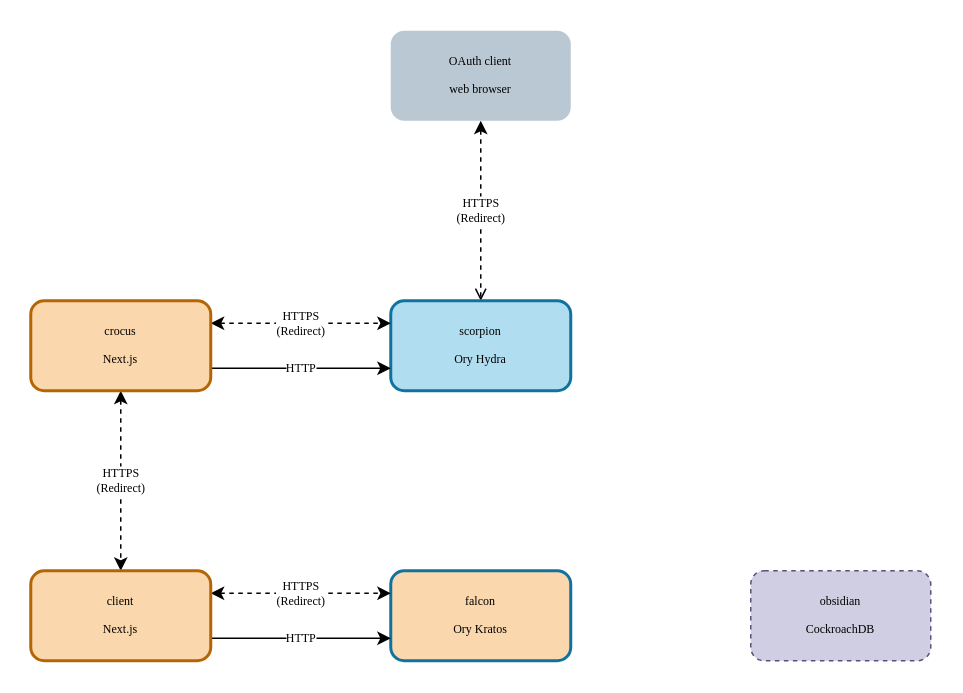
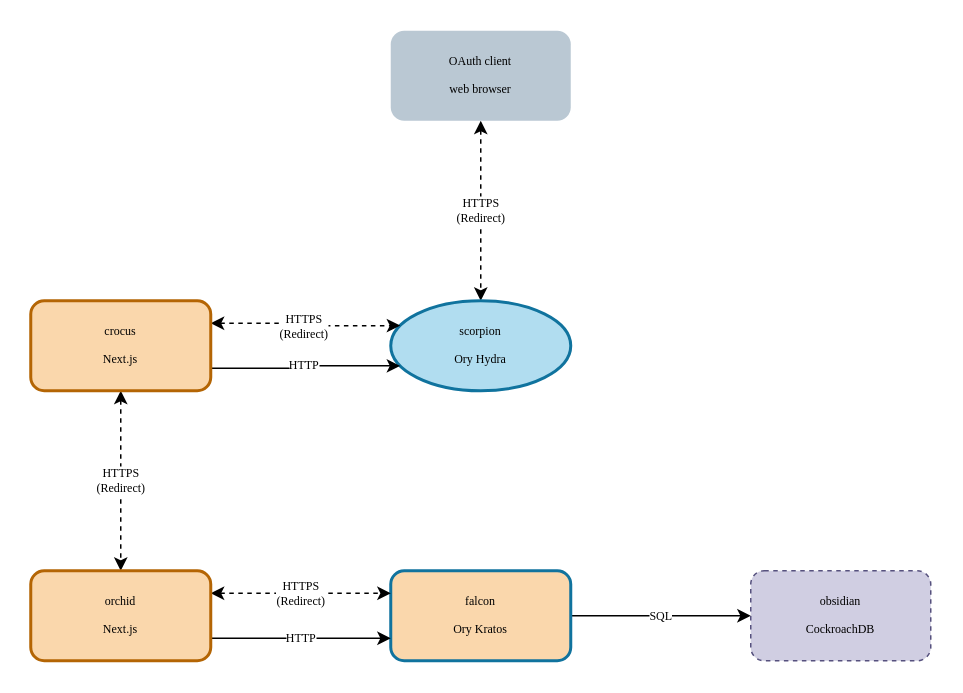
- <mxCell id="2" value="&lt;div&gt;HTTPS&lt;/div&gt;&lt;div&gt;(Redirect)&lt;/div&gt;" style="edgeStyle=orthogonalEdgeStyle;rounded=0;orthogonalLoop=1;jettySize=auto;html=1;entryX=0.5;entryY=0;entryDx=0;entryDy=0;fontFamily=sans-serif;fontSize=8;dashed=1;startArrow=classic;startFill=1;endArrow=open;" edge="1" parent="1" source="3" target="4"><mxGeometry relative="1" as="geometry" /></mxCell>
+ <mxCell id="2" value="&lt;div&gt;HTTPS&lt;/div&gt;&lt;div&gt;(Redirect)&lt;/div&gt;" style="edgeStyle=orthogonalEdgeStyle;rounded=0;orthogonalLoop=1;jettySize=auto;html=1;entryX=0.5;entryY=0;entryDx=0;entryDy=0;fontFamily=sans-serif;fontSize=8;dashed=1;startArrow=classic;startFill=1;" edge="1" parent="1" source="3" target="4"><mxGeometry relative="1" as="geometry" /></mxCell>
- <mxCell id="4" value="scorpion&lt;br&gt;&lt;br&gt;Ory Hydra" style="rounded=1;whiteSpace=wrap;html=1;fontSize=8;fontFamily=sans-serif;fillColor=#b1ddf0;strokeColor=#10739e;strokeWidth=2;" parent="1" vertex="1"><mxGeometry x="260" y="200" width="120" height="60" as="geometry" /></mxCell>
+ <mxCell id="4" value="scorpion&lt;br&gt;&lt;br&gt;Ory Hydra" style="ellipse;whiteSpace=wrap;html=1;fontSize=8;fontFamily=sans-serif;fillColor=#b1ddf0;strokeColor=#10739e;strokeWidth=2;" parent="1" vertex="1"><mxGeometry x="260" y="200" width="120" height="60" as="geometry" /></mxCell>
- <mxCell id="14" value="client&lt;br&gt;&lt;br&gt;Next.js" style="rounded=1;whiteSpace=wrap;html=1;fontSize=8;fontFamily=sans-serif;fillColor=#fad7ac;strokeColor=#b46504;strokeWidth=2;" vertex="1" parent="1"><mxGeometry x="20" y="380" width="120" height="60" as="geometry" /></mxCell>
+ <mxCell id="14" value="orchid&lt;br&gt;&lt;br&gt;Next.js" style="rounded=1;whiteSpace=wrap;html=1;fontSize=8;fontFamily=sans-serif;fillColor=#fad7ac;strokeColor=#b46504;strokeWidth=2;" vertex="1" parent="1"><mxGeometry x="20" y="380" width="120" height="60" as="geometry" /></mxCell>
+ <mxCell id="10" value="SQL" style="edgeStyle=orthogonalEdgeStyle;rounded=0;orthogonalLoop=1;jettySize=auto;html=1;entryX=0;entryY=0.5;entryDx=0;entryDy=0;fontFamily=sans-serif;fontSize=8;" edge="1" parent="1" source="11" target="9"><mxGeometry relative="1" as="geometry" /></mxCell>
